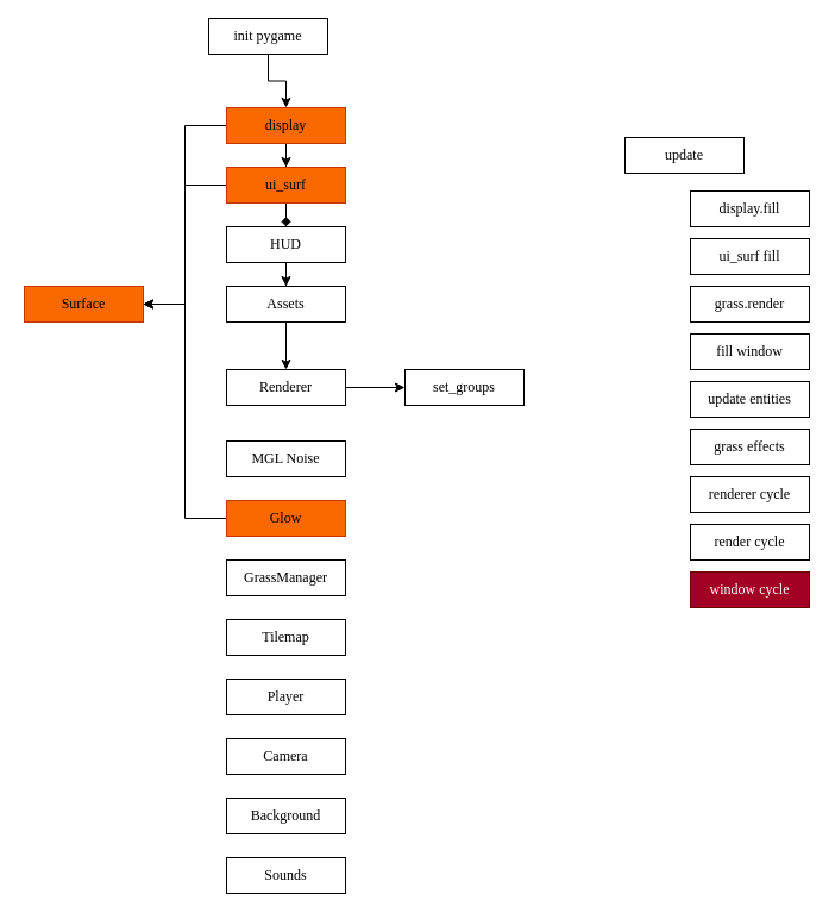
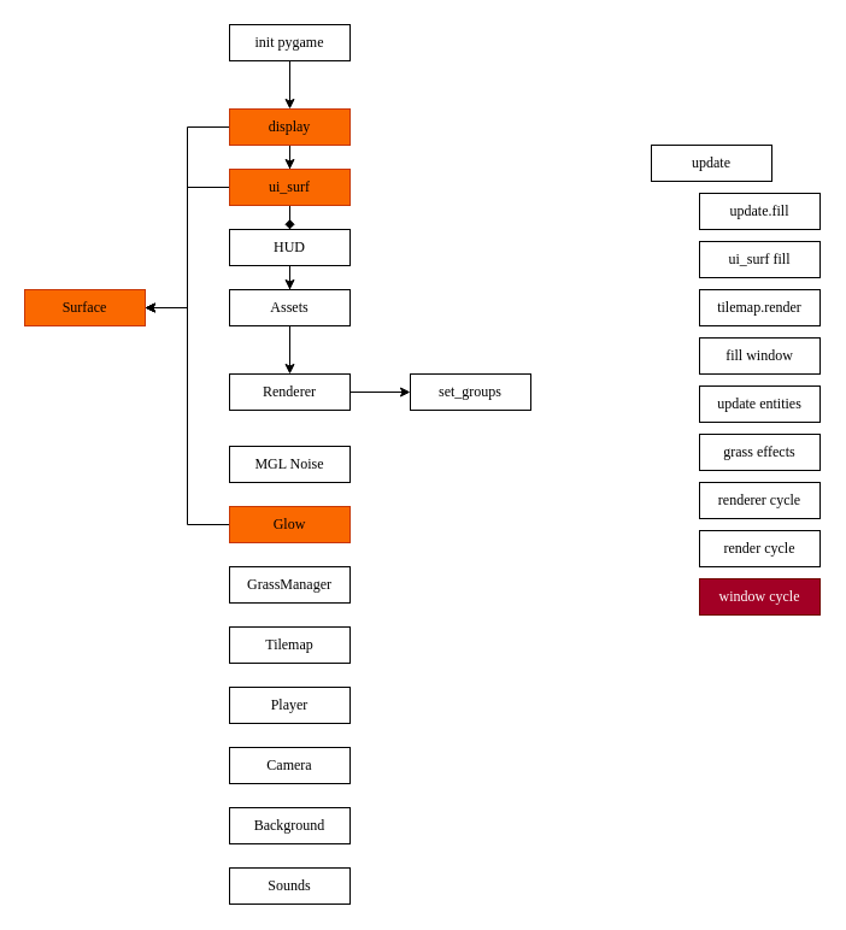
- <mxCell id="3" value="init pygame" style="rounded=0;whiteSpace=wrap;html=1;fontFamily=Montserrat;fontSource=https%3A%2F%2Ffonts.googleapis.com%2Fcss%3Ffamily%3DMontserrat;" vertex="1" parent="1"><mxGeometry x="175" y="15" width="100" height="30" as="geometry" /></mxCell>
+ <mxCell id="3" value="init pygame" style="rounded=0;whiteSpace=wrap;html=1;fontFamily=Montserrat;fontSource=https%3A%2F%2Ffonts.googleapis.com%2Fcss%3Ffamily%3DMontserrat;" vertex="1" parent="1"><mxGeometry x="190" y="20" width="100" height="30" as="geometry" /></mxCell>
- <mxCell id="27" value="update" style="rounded=0;whiteSpace=wrap;html=1;fontFamily=Montserrat;fontSource=https%3A%2F%2Ffonts.googleapis.com%2Fcss%3Ffamily%3DMontserrat;" vertex="1" parent="1"><mxGeometry x="525" y="115" width="100" height="30" as="geometry" /></mxCell>
+ <mxCell id="27" value="update" style="rounded=0;whiteSpace=wrap;html=1;fontFamily=Montserrat;fontSource=https%3A%2F%2Ffonts.googleapis.com%2Fcss%3Ffamily%3DMontserrat;" vertex="1" parent="1"><mxGeometry x="540" y="120" width="100" height="30" as="geometry" /></mxCell>
- <mxCell id="28" value="display.fill" style="rounded=0;whiteSpace=wrap;html=1;fontFamily=Montserrat;fontSource=https%3A%2F%2Ffonts.googleapis.com%2Fcss%3Ffamily%3DMontserrat;" vertex="1" parent="1"><mxGeometry x="580" y="160" width="100" height="30" as="geometry" /></mxCell>
+ <mxCell id="28" value="update.fill" style="rounded=0;whiteSpace=wrap;html=1;fontFamily=Montserrat;fontSource=https%3A%2F%2Ffonts.googleapis.com%2Fcss%3Ffamily%3DMontserrat;" vertex="1" parent="1"><mxGeometry x="580" y="160" width="100" height="30" as="geometry" /></mxCell>
- <mxCell id="30" value="grass.render" style="rounded=0;whiteSpace=wrap;html=1;fontFamily=Montserrat;fontSource=https%3A%2F%2Ffonts.googleapis.com%2Fcss%3Ffamily%3DMontserrat;" vertex="1" parent="1"><mxGeometry x="580" y="240" width="100" height="30" as="geometry" /></mxCell>
+ <mxCell id="30" value="tilemap.render" style="rounded=0;whiteSpace=wrap;html=1;fontFamily=Montserrat;fontSource=https%3A%2F%2Ffonts.googleapis.com%2Fcss%3Ffamily%3DMontserrat;" vertex="1" parent="1"><mxGeometry x="580" y="240" width="100" height="30" as="geometry" /></mxCell>
